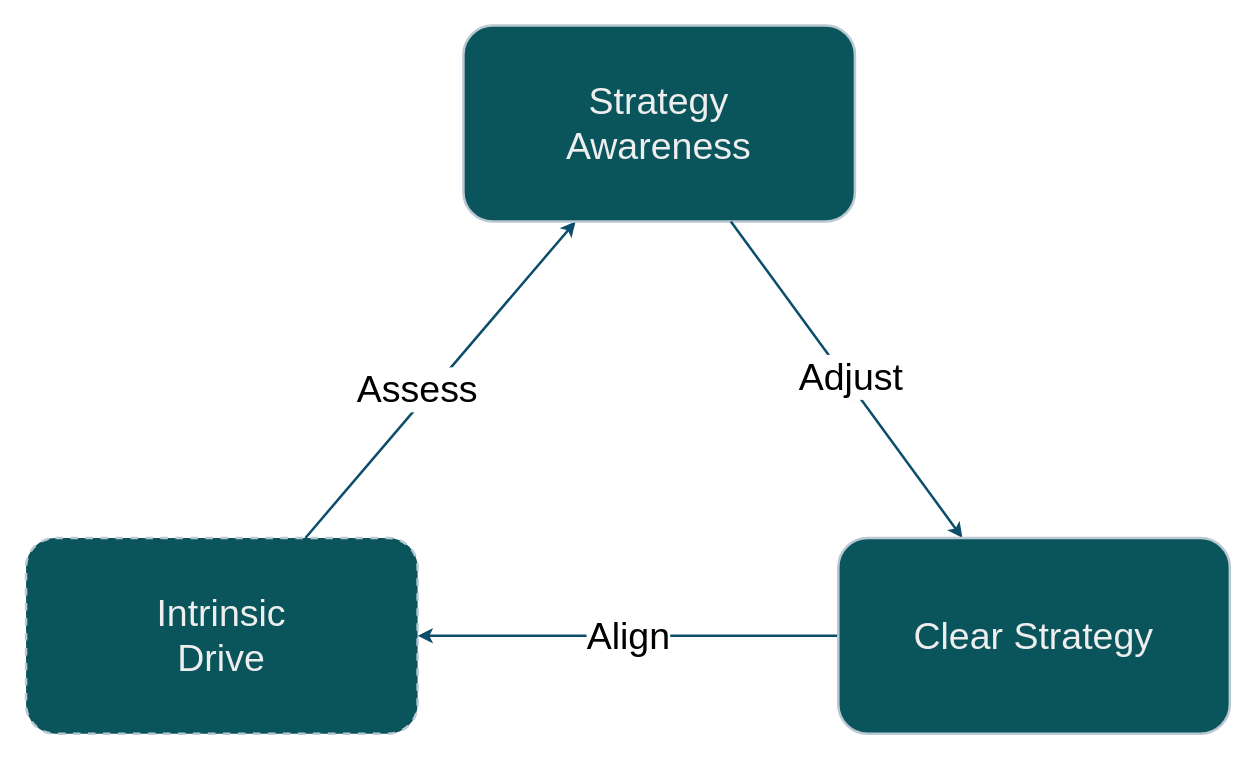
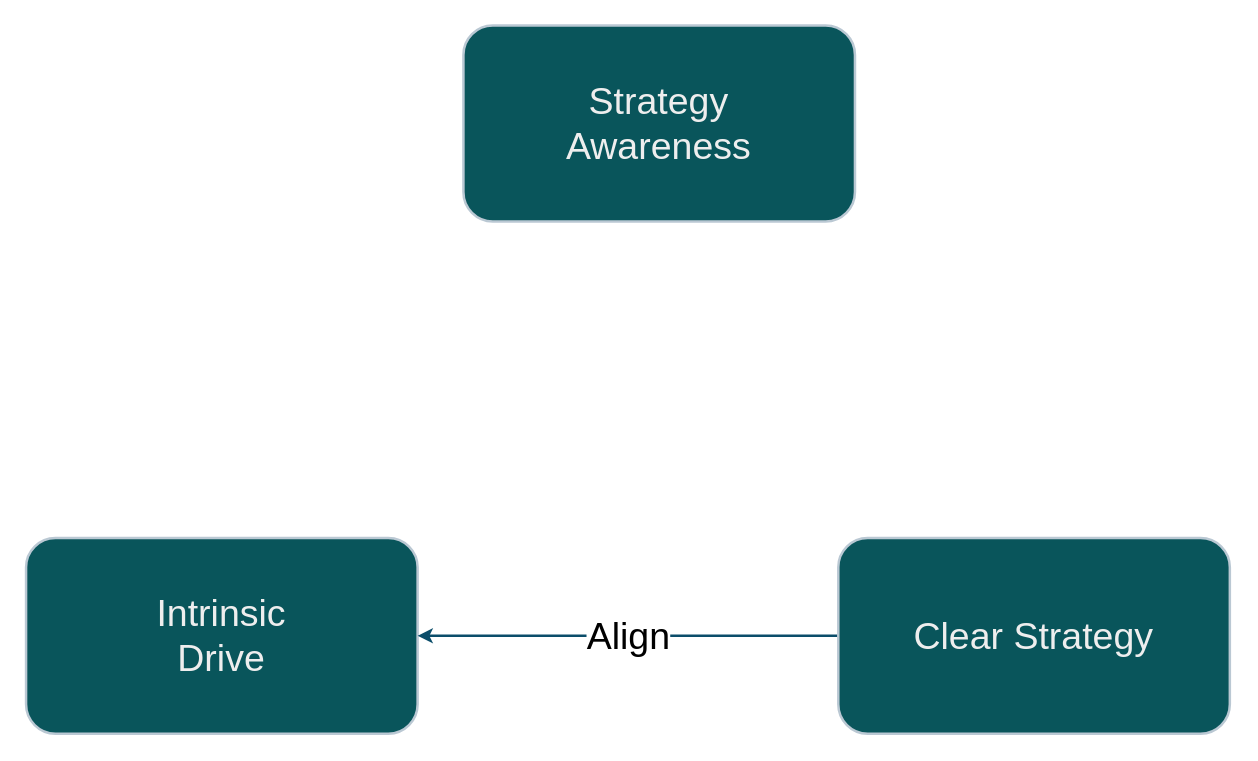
- <mxCell id="5" style="edgeStyle=none;orthogonalLoop=1;jettySize=auto;html=1;strokeColor=#0B4D6A;strokeWidth=2;fontSize=30;" parent="1" source="4" target="9" edge="1"><mxGeometry relative="1" as="geometry"><mxPoint x="764.823" y="400.003" as="targetPoint" /></mxGeometry></mxCell>
- <mxCell id="6" value="Adjust" style="edgeLabel;html=1;align=center;verticalAlign=middle;resizable=0;points=[];fontSize=30;" vertex="1" connectable="0" parent="5"><mxGeometry x="-0.249" y="-1" relative="1" as="geometry"><mxPoint x="27" y="28" as="offset" /></mxGeometry></mxCell>
- <mxCell id="2" style="orthogonalLoop=1;jettySize=auto;html=1;strokeColor=#0B4D6A;strokeWidth=2;" parent="1" source="7" target="4" edge="1"><mxGeometry relative="1" as="geometry"><mxPoint x="282.297" y="390.003" as="sourcePoint" /></mxGeometry></mxCell>
- <mxCell id="3" value="Assess" style="edgeLabel;html=1;align=center;verticalAlign=middle;resizable=0;points=[];fontSize=30;" vertex="1" connectable="0" parent="2"><mxGeometry x="0.472" y="1" relative="1" as="geometry"><mxPoint x="-69" y="67" as="offset" /></mxGeometry></mxCell>
- <mxCell id="7" value="&lt;font&gt;&lt;span style=&quot;font-size: 30px&quot;&gt;Intrinsic &lt;br&gt;Drive&lt;/span&gt;&lt;/font&gt;" style="whiteSpace=wrap;html=1;rounded=1;fillColor=#09555B;strokeColor=#BAC8D3;fontColor=#EEEEEE;strokeWidth=2;dashed=1;" vertex="1" parent="1"><mxGeometry x="20.003" y="430" width="313.333" height="156.667" as="geometry" /></mxCell>
+ <mxCell id="7" value="&lt;font&gt;&lt;span style=&quot;font-size: 30px&quot;&gt;Intrinsic &lt;br&gt;Drive&lt;/span&gt;&lt;/font&gt;" style="whiteSpace=wrap;html=1;rounded=1;fillColor=#09555B;strokeColor=#BAC8D3;fontColor=#EEEEEE;strokeWidth=2;" vertex="1" parent="1"><mxGeometry x="20.003" y="430" width="313.333" height="156.667" as="geometry" /></mxCell>
